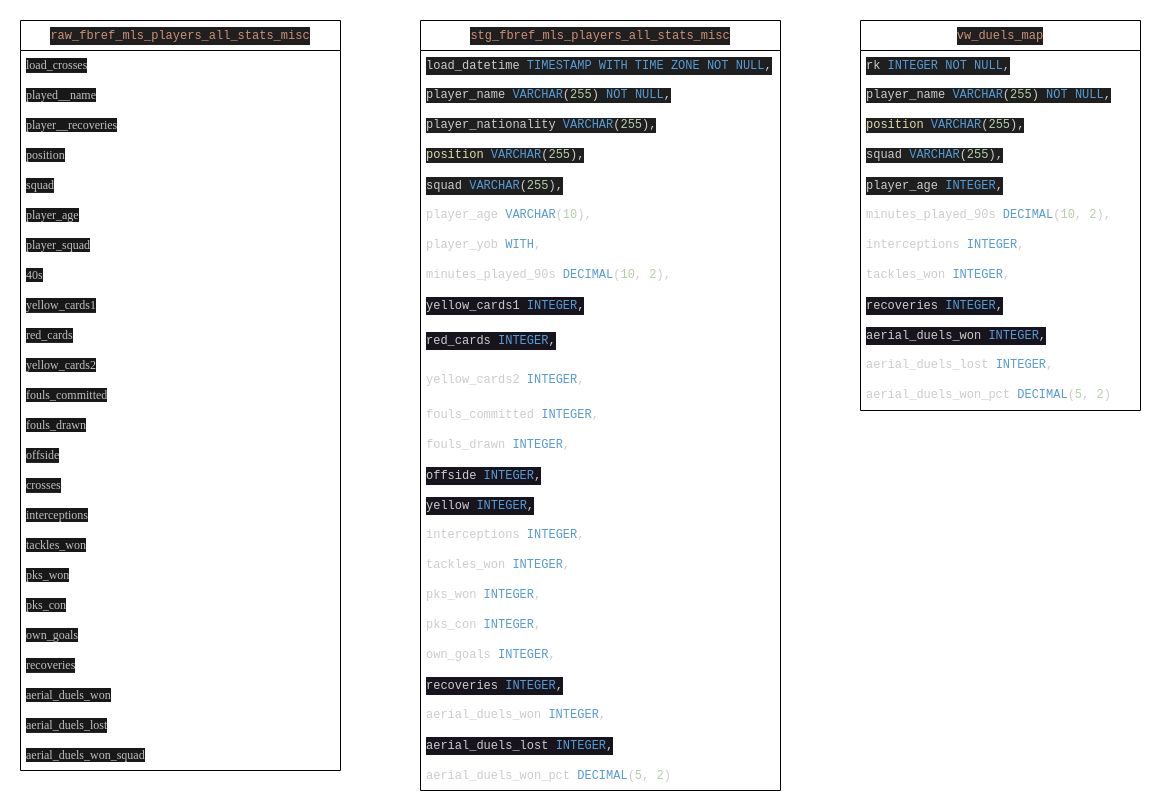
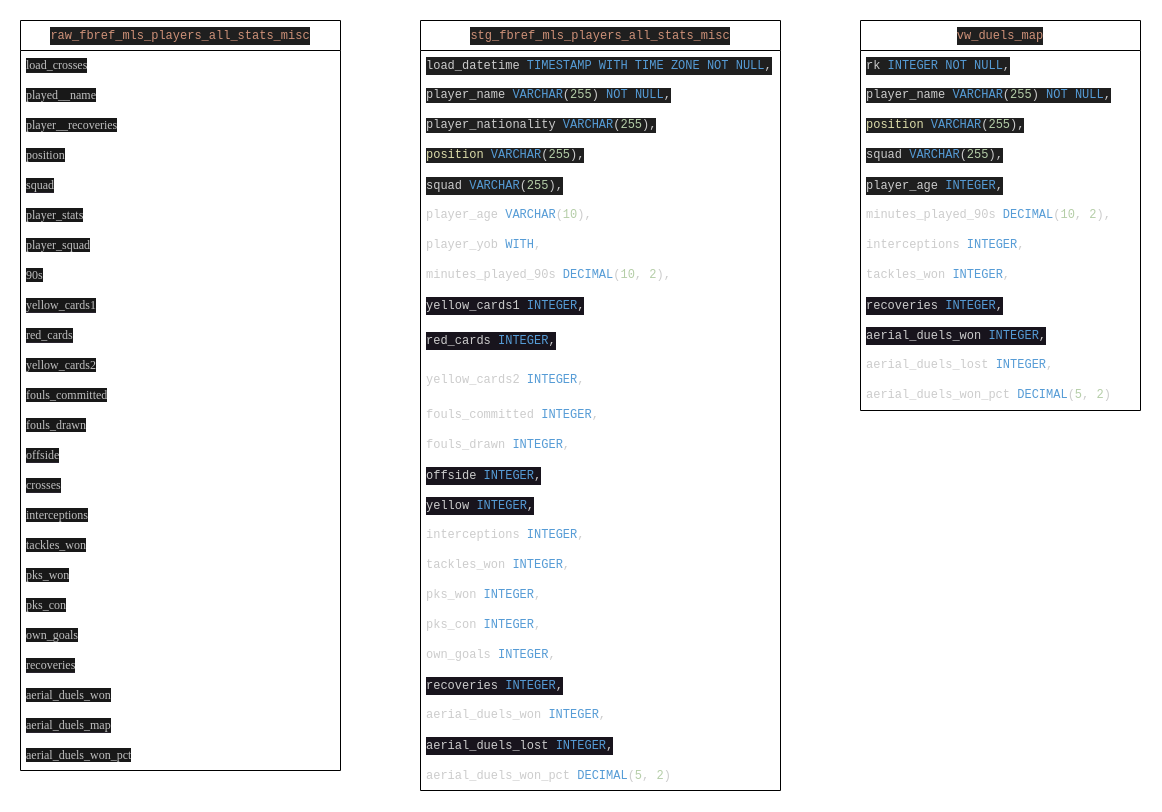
- <mxCell id="8" value="&lt;p style=&quot;font-variant-numeric: normal; font-variant-east-asian: normal; font-variant-alternates: normal; font-size-adjust: none; font-kerning: auto; font-optical-sizing: auto; font-feature-settings: normal; font-variation-settings: normal; font-variant-position: normal; font-stretch: normal; line-height: normal; font-family: Menlo; -webkit-text-stroke-color: rgb(193, 193, 193); margin: 0px; color: rgb(193, 193, 193);&quot; class=&quot;p1&quot;&gt;&lt;span style=&quot;font-kerning: none; background-color: rgb(24, 24, 24);&quot; class=&quot;s1&quot;&gt;player_age&lt;/span&gt;&lt;/p&gt;" style="text;strokeColor=none;fillColor=none;align=left;verticalAlign=middle;spacingLeft=4;spacingRight=4;overflow=hidden;points=[[0,0.5],[1,0.5]];portConstraint=eastwest;rotatable=0;whiteSpace=wrap;html=1;" vertex="1" parent="2"><mxGeometry y="180" width="320" height="30" as="geometry" /></mxCell>
+ <mxCell id="8" value="&lt;p style=&quot;font-variant-numeric: normal; font-variant-east-asian: normal; font-variant-alternates: normal; font-size-adjust: none; font-kerning: auto; font-optical-sizing: auto; font-feature-settings: normal; font-variation-settings: normal; font-variant-position: normal; font-stretch: normal; line-height: normal; font-family: Menlo; -webkit-text-stroke-color: rgb(193, 193, 193); margin: 0px; color: rgb(193, 193, 193);&quot; class=&quot;p1&quot;&gt;&lt;span style=&quot;font-kerning: none; background-color: rgb(24, 24, 24);&quot; class=&quot;s1&quot;&gt;player_stats&lt;/span&gt;&lt;/p&gt;" style="text;strokeColor=none;fillColor=none;align=left;verticalAlign=middle;spacingLeft=4;spacingRight=4;overflow=hidden;points=[[0,0.5],[1,0.5]];portConstraint=eastwest;rotatable=0;whiteSpace=wrap;html=1;" vertex="1" parent="2"><mxGeometry y="180" width="320" height="30" as="geometry" /></mxCell>
- <mxCell id="10" value="&lt;p style=&quot;font-variant-numeric: normal; font-variant-east-asian: normal; font-variant-alternates: normal; font-size-adjust: none; font-kerning: auto; font-optical-sizing: auto; font-feature-settings: normal; font-variation-settings: normal; font-variant-position: normal; font-stretch: normal; line-height: normal; font-family: Menlo; -webkit-text-stroke-color: rgb(193, 193, 193); margin: 0px; color: rgb(193, 193, 193);&quot; class=&quot;p1&quot;&gt;&lt;span style=&quot;font-kerning: none; background-color: rgb(24, 24, 24);&quot; class=&quot;s1&quot;&gt;40s&lt;/span&gt;&lt;/p&gt;" style="text;strokeColor=none;fillColor=none;align=left;verticalAlign=middle;spacingLeft=4;spacingRight=4;overflow=hidden;points=[[0,0.5],[1,0.5]];portConstraint=eastwest;rotatable=0;whiteSpace=wrap;html=1;" vertex="1" parent="2"><mxGeometry y="240" width="320" height="30" as="geometry" /></mxCell>
+ <mxCell id="10" value="&lt;p style=&quot;font-variant-numeric: normal; font-variant-east-asian: normal; font-variant-alternates: normal; font-size-adjust: none; font-kerning: auto; font-optical-sizing: auto; font-feature-settings: normal; font-variation-settings: normal; font-variant-position: normal; font-stretch: normal; line-height: normal; font-family: Menlo; -webkit-text-stroke-color: rgb(193, 193, 193); margin: 0px; color: rgb(193, 193, 193);&quot; class=&quot;p1&quot;&gt;&lt;span style=&quot;font-kerning: none; background-color: rgb(24, 24, 24);&quot; class=&quot;s1&quot;&gt;90s&lt;/span&gt;&lt;/p&gt;" style="text;strokeColor=none;fillColor=none;align=left;verticalAlign=middle;spacingLeft=4;spacingRight=4;overflow=hidden;points=[[0,0.5],[1,0.5]];portConstraint=eastwest;rotatable=0;whiteSpace=wrap;html=1;" vertex="1" parent="2"><mxGeometry y="240" width="320" height="30" as="geometry" /></mxCell>
- <mxCell id="25" value="&lt;div style=&quot;color: rgb(204, 204, 204); background-color: rgb(31, 31, 31); font-family: Menlo, Monaco, &amp;quot;Courier New&amp;quot;, monospace; line-height: 18px;&quot;&gt;&lt;p style=&quot;font-variant-numeric: normal; font-variant-east-asian: normal; font-variant-alternates: normal; font-size-adjust: none; font-kerning: auto; font-optical-sizing: auto; font-feature-settings: normal; font-variation-settings: normal; font-variant-position: normal; font-stretch: normal; line-height: normal; font-family: Menlo; -webkit-text-stroke-color: rgb(193, 193, 193); background-color: rgb(42, 37, 47); margin: 0px; color: rgb(193, 193, 193);&quot; class=&quot;p1&quot;&gt;&lt;span style=&quot;font-kerning: none; background-color: rgb(24, 24, 24);&quot; class=&quot;s1&quot;&gt;aerial_duels_lost&lt;/span&gt;&lt;/p&gt;&lt;/div&gt;" style="text;strokeColor=none;fillColor=none;align=left;verticalAlign=middle;spacingLeft=4;spacingRight=4;overflow=hidden;points=[[0,0.5],[1,0.5]];portConstraint=eastwest;rotatable=0;whiteSpace=wrap;html=1;" vertex="1" parent="2"><mxGeometry y="690" width="320" height="30" as="geometry" /></mxCell>
+ <mxCell id="25" value="&lt;div style=&quot;color: rgb(204, 204, 204); background-color: rgb(31, 31, 31); font-family: Menlo, Monaco, &amp;quot;Courier New&amp;quot;, monospace; line-height: 18px;&quot;&gt;&lt;p style=&quot;font-variant-numeric: normal; font-variant-east-asian: normal; font-variant-alternates: normal; font-size-adjust: none; font-kerning: auto; font-optical-sizing: auto; font-feature-settings: normal; font-variation-settings: normal; font-variant-position: normal; font-stretch: normal; line-height: normal; font-family: Menlo; -webkit-text-stroke-color: rgb(193, 193, 193); background-color: rgb(42, 37, 47); margin: 0px; color: rgb(193, 193, 193);&quot; class=&quot;p1&quot;&gt;&lt;span style=&quot;font-kerning: none; background-color: rgb(24, 24, 24);&quot; class=&quot;s1&quot;&gt;aerial_duels_map&lt;/span&gt;&lt;/p&gt;&lt;/div&gt;" style="text;strokeColor=none;fillColor=none;align=left;verticalAlign=middle;spacingLeft=4;spacingRight=4;overflow=hidden;points=[[0,0.5],[1,0.5]];portConstraint=eastwest;rotatable=0;whiteSpace=wrap;html=1;" vertex="1" parent="2"><mxGeometry y="690" width="320" height="30" as="geometry" /></mxCell>
- <mxCell id="26" value="&lt;p style=&quot;font-variant-numeric: normal; font-variant-east-asian: normal; font-variant-alternates: normal; font-size-adjust: none; font-kerning: auto; font-optical-sizing: auto; font-feature-settings: normal; font-variation-settings: normal; font-variant-position: normal; font-stretch: normal; line-height: normal; font-family: Menlo; -webkit-text-stroke-color: rgb(193, 193, 193); margin: 0px; color: rgb(193, 193, 193);&quot; class=&quot;p1&quot;&gt;&lt;span style=&quot;background-color: rgb(24, 24, 24);&quot;&gt;aerial_duels_won_squad&lt;/span&gt;&lt;br&gt;&lt;/p&gt;" style="text;strokeColor=none;fillColor=none;align=left;verticalAlign=middle;spacingLeft=4;spacingRight=4;overflow=hidden;points=[[0,0.5],[1,0.5]];portConstraint=eastwest;rotatable=0;whiteSpace=wrap;html=1;" vertex="1" parent="2"><mxGeometry y="720" width="320" height="30" as="geometry" /></mxCell>
+ <mxCell id="26" value="&lt;p style=&quot;font-variant-numeric: normal; font-variant-east-asian: normal; font-variant-alternates: normal; font-size-adjust: none; font-kerning: auto; font-optical-sizing: auto; font-feature-settings: normal; font-variation-settings: normal; font-variant-position: normal; font-stretch: normal; line-height: normal; font-family: Menlo; -webkit-text-stroke-color: rgb(193, 193, 193); margin: 0px; color: rgb(193, 193, 193);&quot; class=&quot;p1&quot;&gt;&lt;span style=&quot;background-color: rgb(24, 24, 24);&quot;&gt;aerial_duels_won_pct&lt;/span&gt;&lt;br&gt;&lt;/p&gt;" style="text;strokeColor=none;fillColor=none;align=left;verticalAlign=middle;spacingLeft=4;spacingRight=4;overflow=hidden;points=[[0,0.5],[1,0.5]];portConstraint=eastwest;rotatable=0;whiteSpace=wrap;html=1;" vertex="1" parent="2"><mxGeometry y="720" width="320" height="30" as="geometry" /></mxCell>
